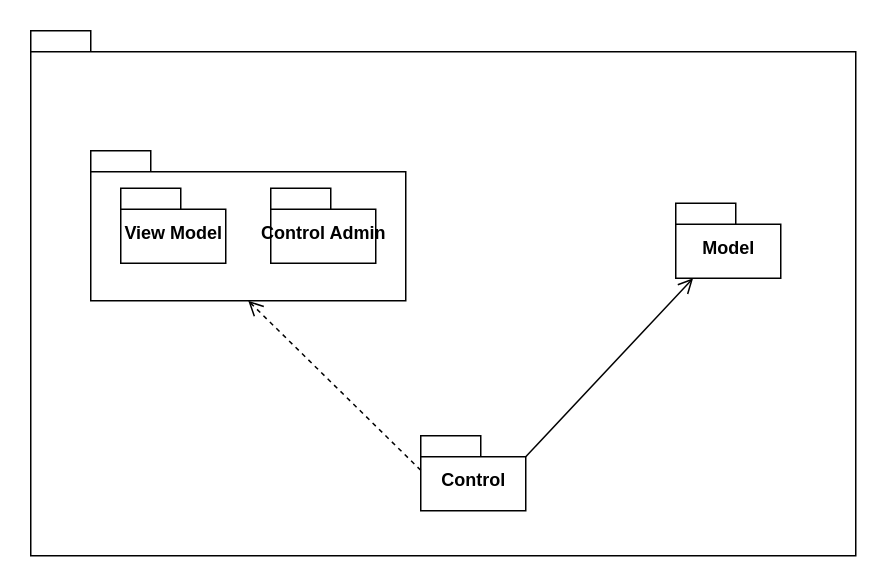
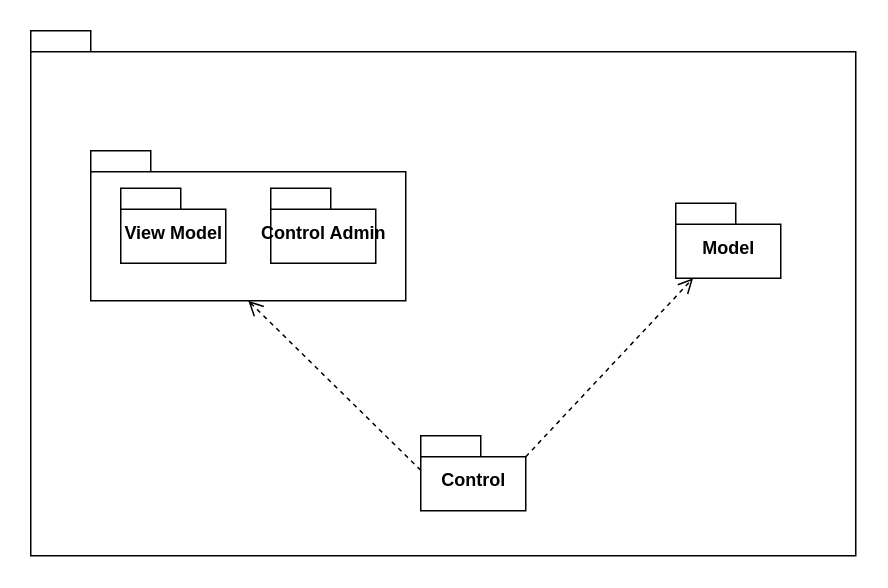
- <mxCell id="9" value="" style="html=1;verticalAlign=bottom;endArrow=open;dashed=0;endSize=8;exitX=0;exitY=0;exitDx=70;exitDy=14;exitPerimeter=0;" edge="1" parent="1" source="7" target="6"><mxGeometry relative="1" as="geometry"><mxPoint x="240" y="110" as="sourcePoint" /><mxPoint x="160" y="110" as="targetPoint" /></mxGeometry></mxCell>
+ <mxCell id="9" value="" style="html=1;verticalAlign=bottom;endArrow=open;dashed=1;endSize=8;exitX=0;exitY=0;exitDx=70;exitDy=14;exitPerimeter=0;" edge="1" parent="1" source="7" target="6"><mxGeometry relative="1" as="geometry"><mxPoint x="240" y="110" as="sourcePoint" /><mxPoint x="160" y="110" as="targetPoint" /></mxGeometry></mxCell>
